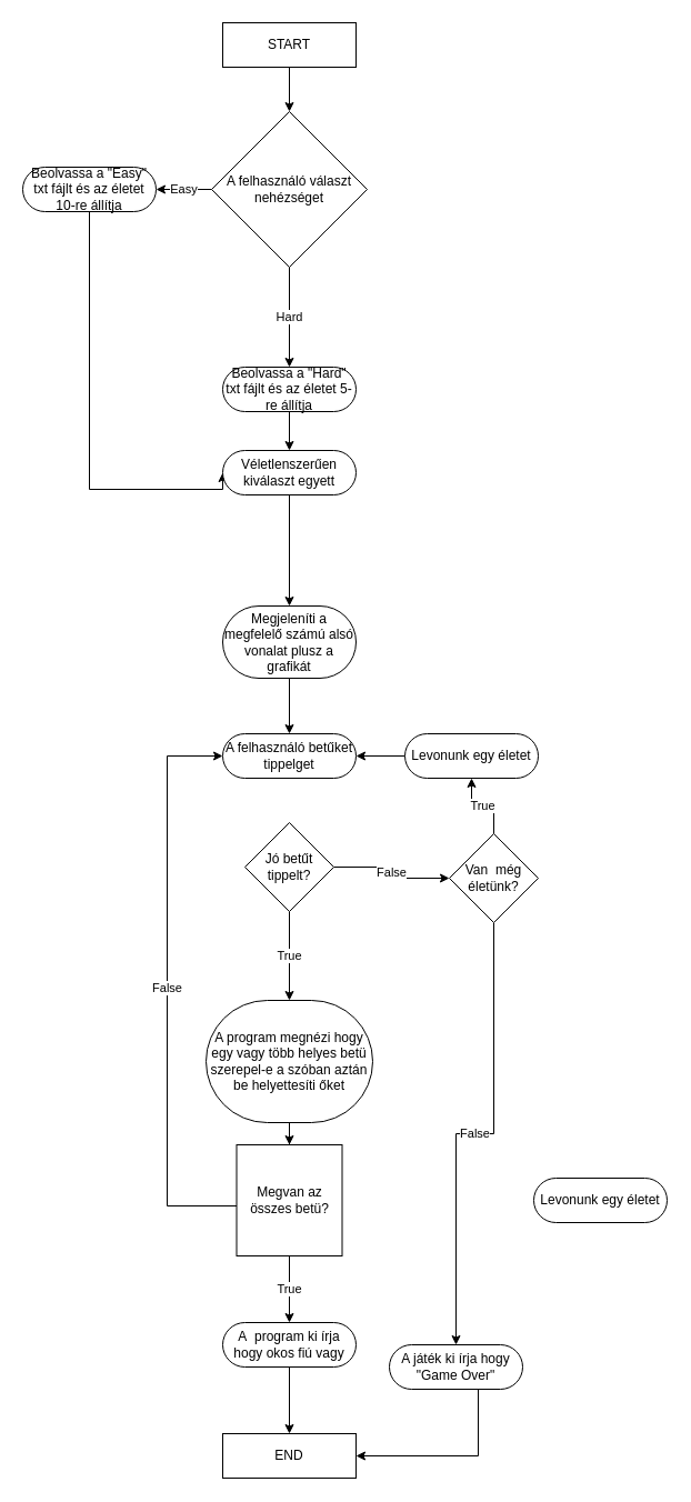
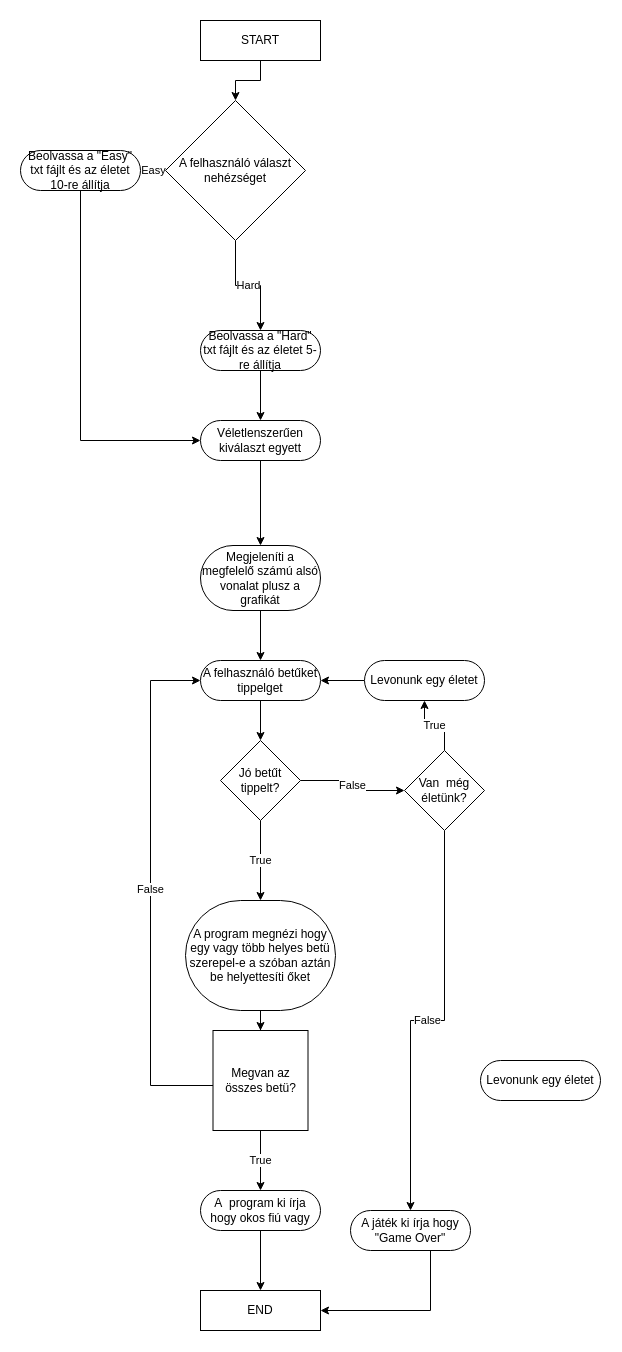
- <mxCell id="8" value="A felhasználó választ nehézséget" style="rhombus;whiteSpace=wrap;html=1;" vertex="1" parent="1"><mxGeometry x="190" y="100" width="140" height="140" as="geometry" /></mxCell>
+ <mxCell id="8" value="A felhasználó választ nehézséget" style="rhombus;whiteSpace=wrap;html=1;" vertex="1" parent="1"><mxGeometry x="165" y="100" width="140" height="140" as="geometry" /></mxCell>
- <mxCell id="16" value="Véletlenszerűen kiválaszt egyett" style="rounded=1;whiteSpace=wrap;html=1;fontSize=12;glass=0;strokeWidth=1;shadow=0;arcSize=50;" vertex="1" parent="1"><mxGeometry x="200" y="405" width="120" height="40" as="geometry" /></mxCell>
+ <mxCell id="16" value="Véletlenszerűen kiválaszt egyett" style="rounded=1;whiteSpace=wrap;html=1;fontSize=12;glass=0;strokeWidth=1;shadow=0;arcSize=50;" vertex="1" parent="1"><mxGeometry x="200" y="420" width="120" height="40" as="geometry" /></mxCell>
+ <mxCell id="11" style="edgeStyle=orthogonalEdgeStyle;rounded=0;orthogonalLoop=1;jettySize=auto;html=1;entryX=0.5;entryY=0;entryDx=0;entryDy=0;" edge="1" parent="1" source="12" target="21"><mxGeometry relative="1" as="geometry" /></mxCell>
